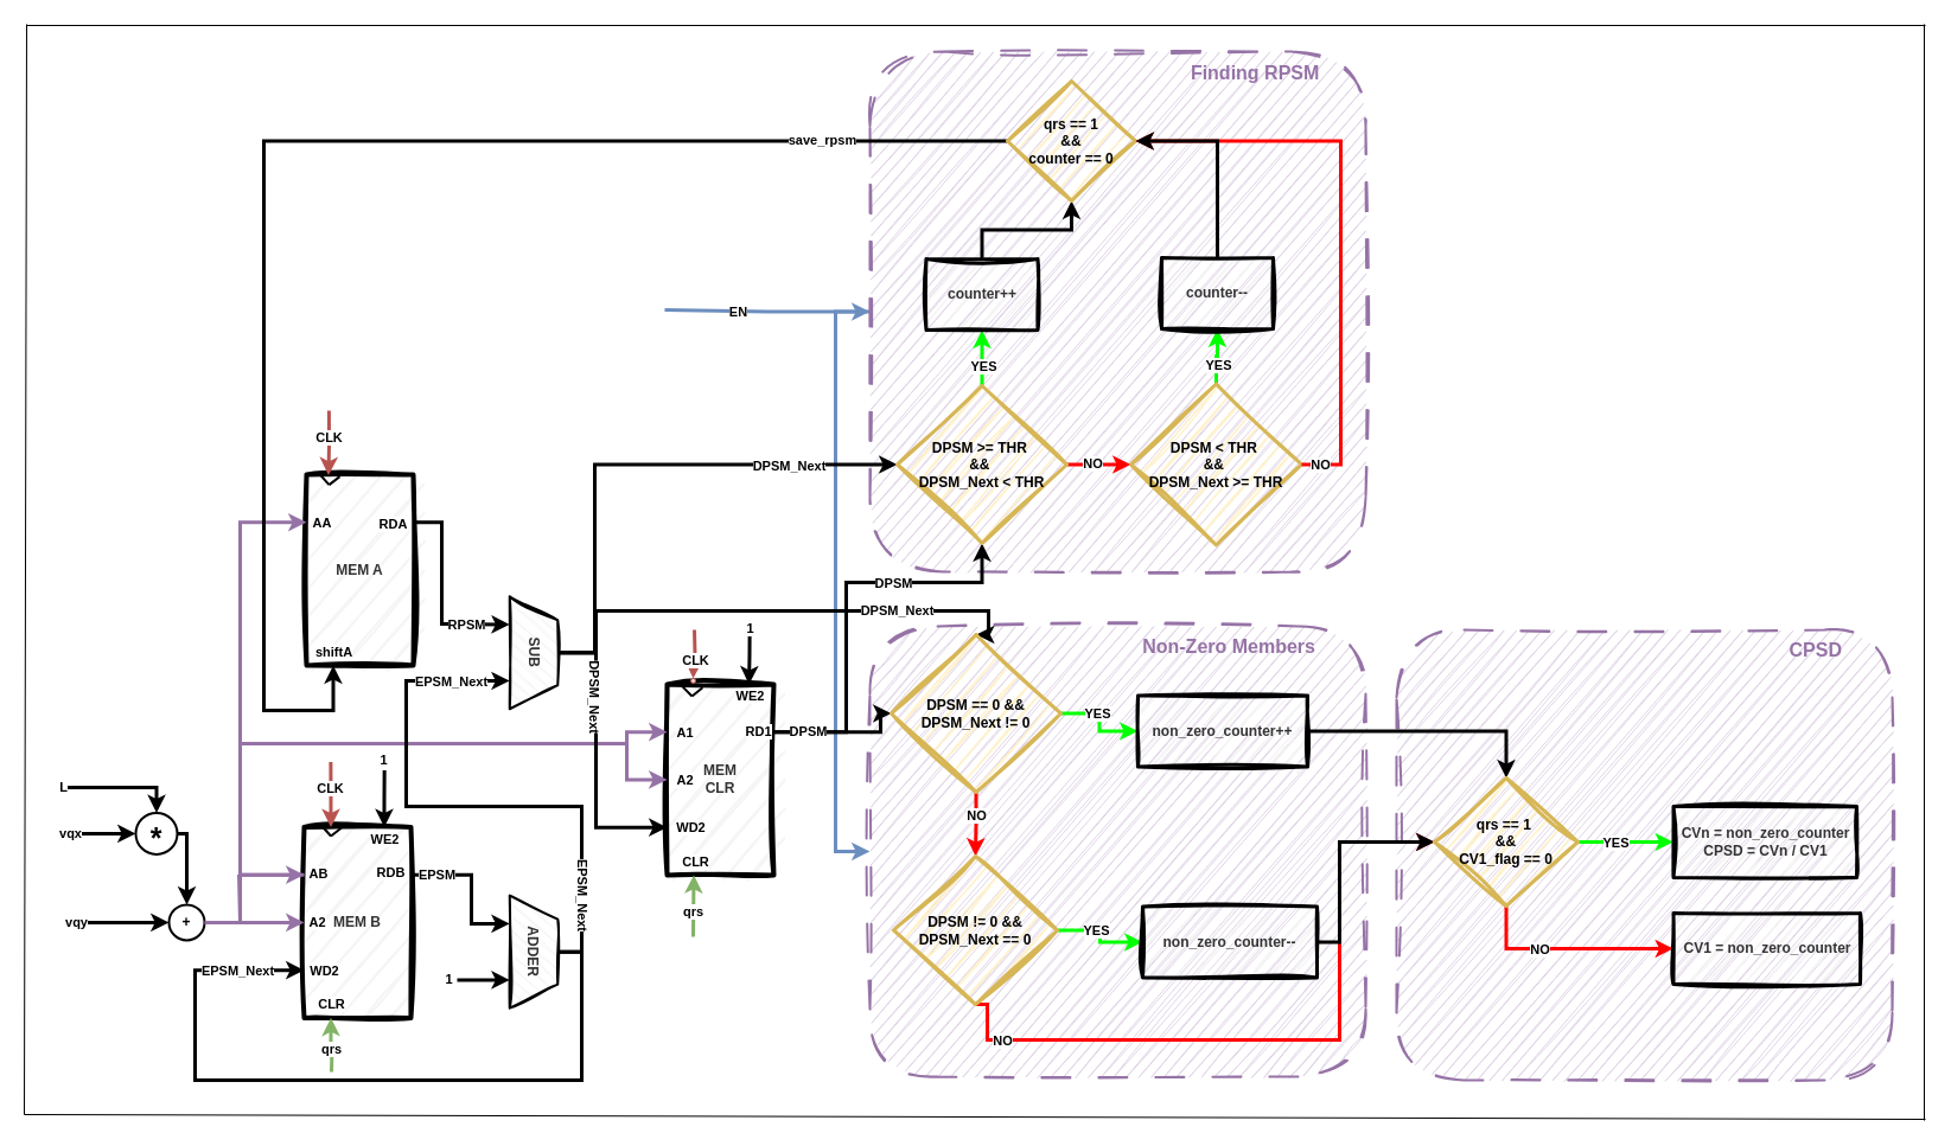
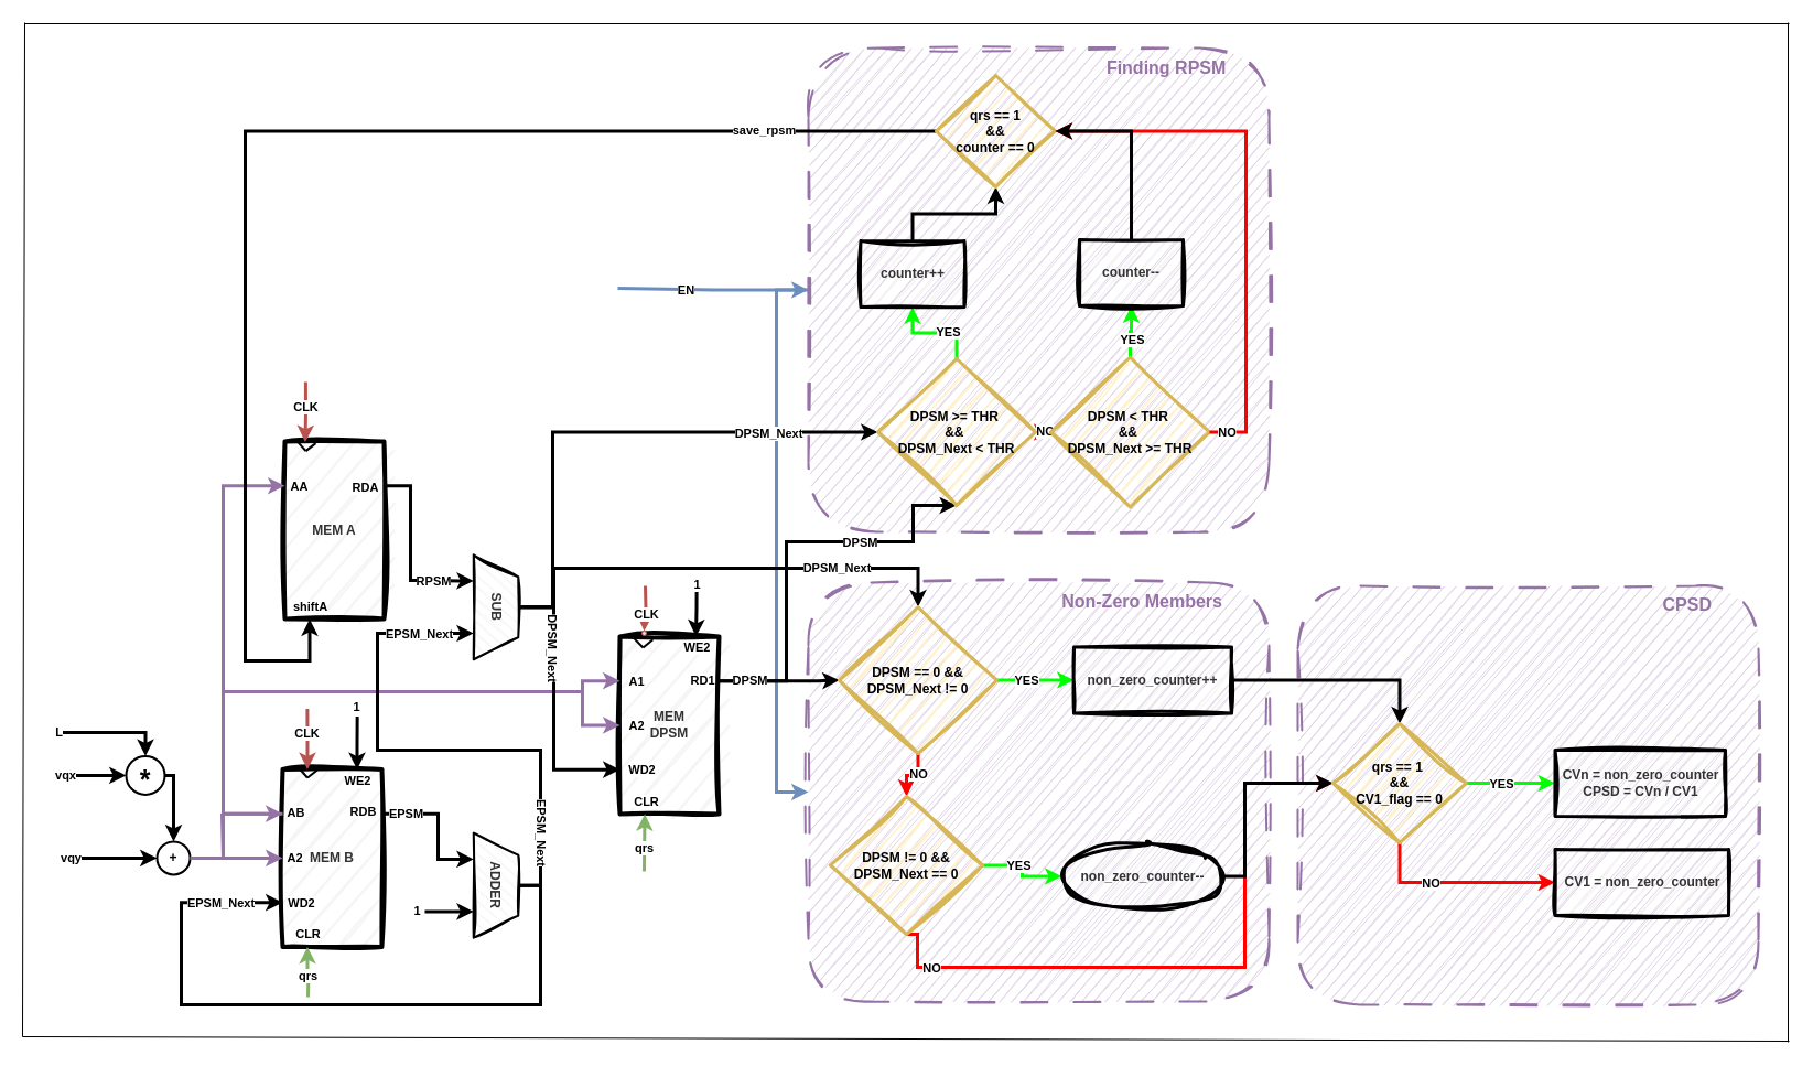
- <mxCell id="115" value="&lt;b&gt;DPSM &amp;gt;= THR&amp;nbsp;&lt;/b&gt;&lt;div&gt;&lt;b&gt;&amp;amp;&amp;amp;&amp;nbsp;&lt;/b&gt;&lt;/div&gt;&lt;div&gt;&lt;b&gt;DPSM_Next &amp;lt; THR&lt;/b&gt;&lt;/div&gt;" style="rhombus;whiteSpace=wrap;html=1;strokeWidth=3;fillColor=#fff2cc;strokeColor=#d6b656;sketch=1;curveFitting=1;jiggle=2;" parent="1" vertex="1"><mxGeometry x="756" y="325" width="143" height="133" as="geometry" /></mxCell>
+ <mxCell id="115" value="&lt;b&gt;DPSM &amp;gt;= THR&amp;nbsp;&lt;/b&gt;&lt;div&gt;&lt;b&gt;&amp;amp;&amp;amp;&amp;nbsp;&lt;/b&gt;&lt;/div&gt;&lt;div&gt;&lt;b&gt;DPSM_Next &amp;lt; THR&lt;/b&gt;&lt;/div&gt;" style="rhombus;whiteSpace=wrap;html=1;strokeWidth=3;fillColor=#fff2cc;strokeColor=#d6b656;sketch=1;curveFitting=1;jiggle=2;" parent="1" vertex="1"><mxGeometry x="796" y="325" width="143" height="133" as="geometry" /></mxCell>
- <mxCell id="90" value="&lt;b&gt;DPSM == 0 &amp;amp;&amp;amp; DPSM_Next != 0&lt;/b&gt;" style="rhombus;whiteSpace=wrap;html=1;strokeWidth=3;fillColor=#fff2cc;strokeColor=#d6b656;sketch=1;curveFitting=1;jiggle=2;" parent="1" vertex="1"><mxGeometry x="751" y="535" width="143" height="133" as="geometry" /></mxCell>
+ <mxCell id="90" value="&lt;b&gt;DPSM == 0 &amp;amp;&amp;amp; DPSM_Next != 0&lt;/b&gt;" style="rhombus;whiteSpace=wrap;html=1;strokeWidth=3;fillColor=#fff2cc;strokeColor=#d6b656;sketch=1;curveFitting=1;jiggle=2;" parent="1" vertex="1"><mxGeometry x="761" y="550" width="143" height="133" as="geometry" /></mxCell>
- <mxCell id="92" value="&lt;b&gt;non_zero_counter++&lt;/b&gt;" style="whiteSpace=wrap;html=1;fillColor=#f5f5f5;strokeColor=#000000;strokeWidth=3;sketch=1;curveFitting=1;jiggle=2;fontColor=#333333;" parent="1" vertex="1"><mxGeometry x="959" y="586.5" width="143" height="60" as="geometry" /></mxCell>
+ <mxCell id="92" value="&lt;b&gt;non_zero_counter++&lt;/b&gt;" style="whiteSpace=wrap;html=1;fillColor=#f5f5f5;strokeColor=#000000;strokeWidth=3;sketch=1;curveFitting=1;jiggle=2;fontColor=#333333;" parent="1" vertex="1"><mxGeometry x="974" y="586.5" width="143" height="60" as="geometry" /></mxCell>
- <mxCell id="2" value="&lt;b&gt;MEM&lt;/b&gt;&lt;div&gt;&lt;b&gt;CLR&lt;/b&gt;&lt;/div&gt;" style="rounded=0;whiteSpace=wrap;html=1;fillColor=#f5f5f5;fontColor=#333333;strokeColor=#000000;sketch=1;curveFitting=1;jiggle=2;strokeWidth=4;" parent="1" vertex="1"><mxGeometry x="562" y="576.91" width="90" height="161" as="geometry" /></mxCell>
+ <mxCell id="2" value="&lt;b&gt;MEM&lt;/b&gt;&lt;div&gt;&lt;b&gt;DPSM&lt;/b&gt;&lt;/div&gt;" style="rounded=0;whiteSpace=wrap;html=1;fillColor=#f5f5f5;fontColor=#333333;strokeColor=#000000;sketch=1;curveFitting=1;jiggle=2;strokeWidth=4;" parent="1" vertex="1"><mxGeometry x="562" y="576.91" width="90" height="161" as="geometry" /></mxCell>
- <mxCell id="99" value="&lt;b&gt;non_zero_counter--&lt;/b&gt;" style="whiteSpace=wrap;html=1;fillColor=#f5f5f5;strokeColor=#000000;strokeWidth=3;sketch=1;curveFitting=1;jiggle=2;fontColor=#333333;" parent="1" vertex="1"><mxGeometry x="963" y="764.5" width="147" height="60" as="geometry" /></mxCell>
+ <mxCell id="99" value="&lt;b&gt;non_zero_counter--&lt;/b&gt;" style="ellipse;whiteSpace=wrap;html=1;fillColor=#f5f5f5;strokeColor=#000000;strokeWidth=3;sketch=1;curveFitting=1;jiggle=2;fontColor=#333333;" parent="1" vertex="1"><mxGeometry x="963" y="764.5" width="147" height="60" as="geometry" /></mxCell>
